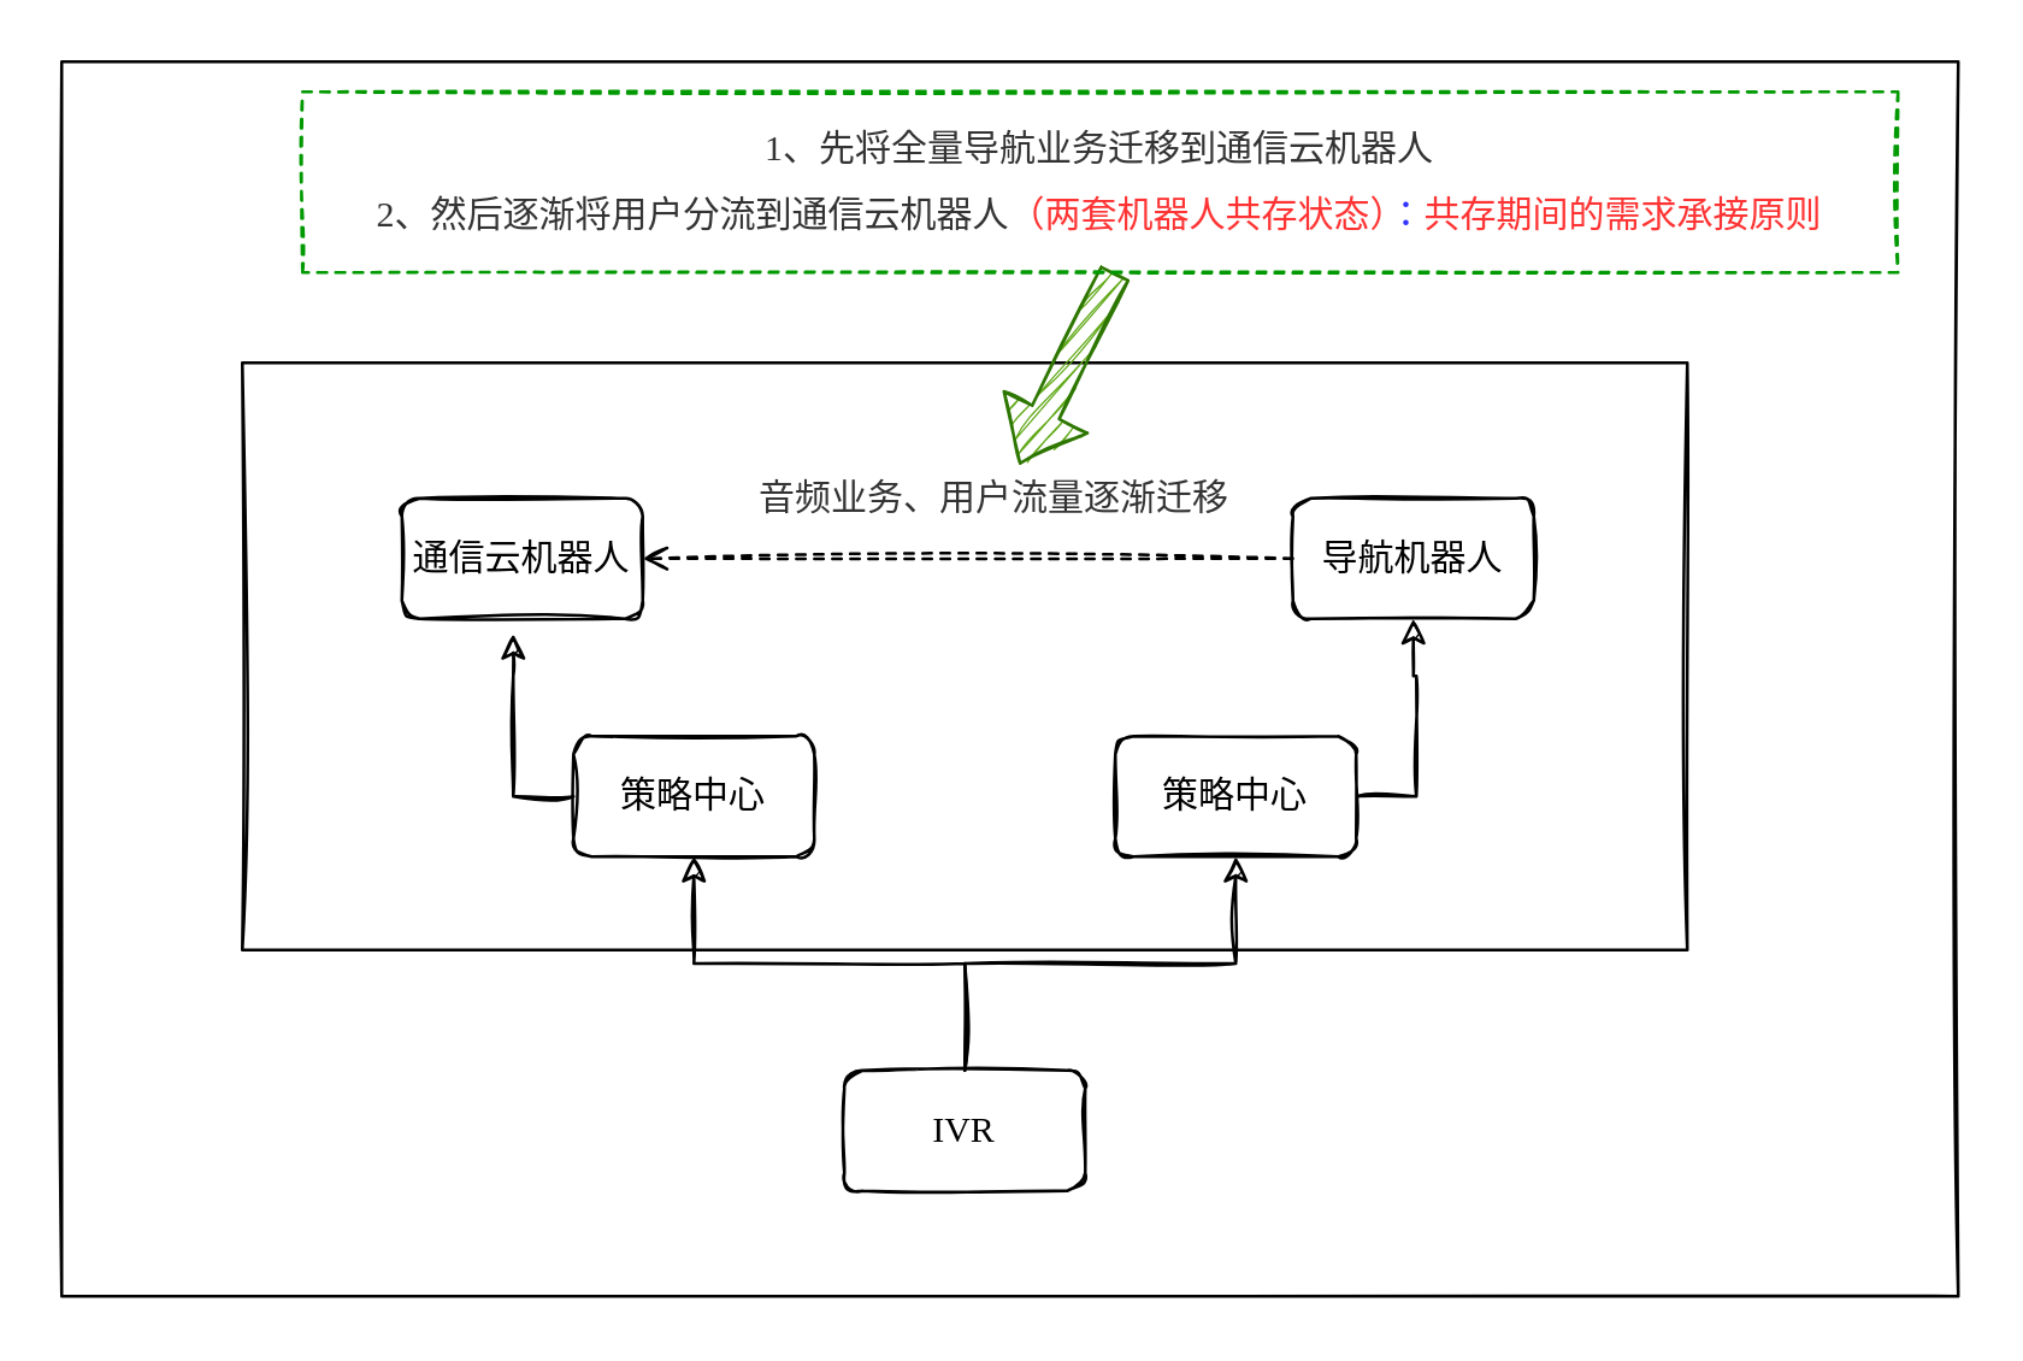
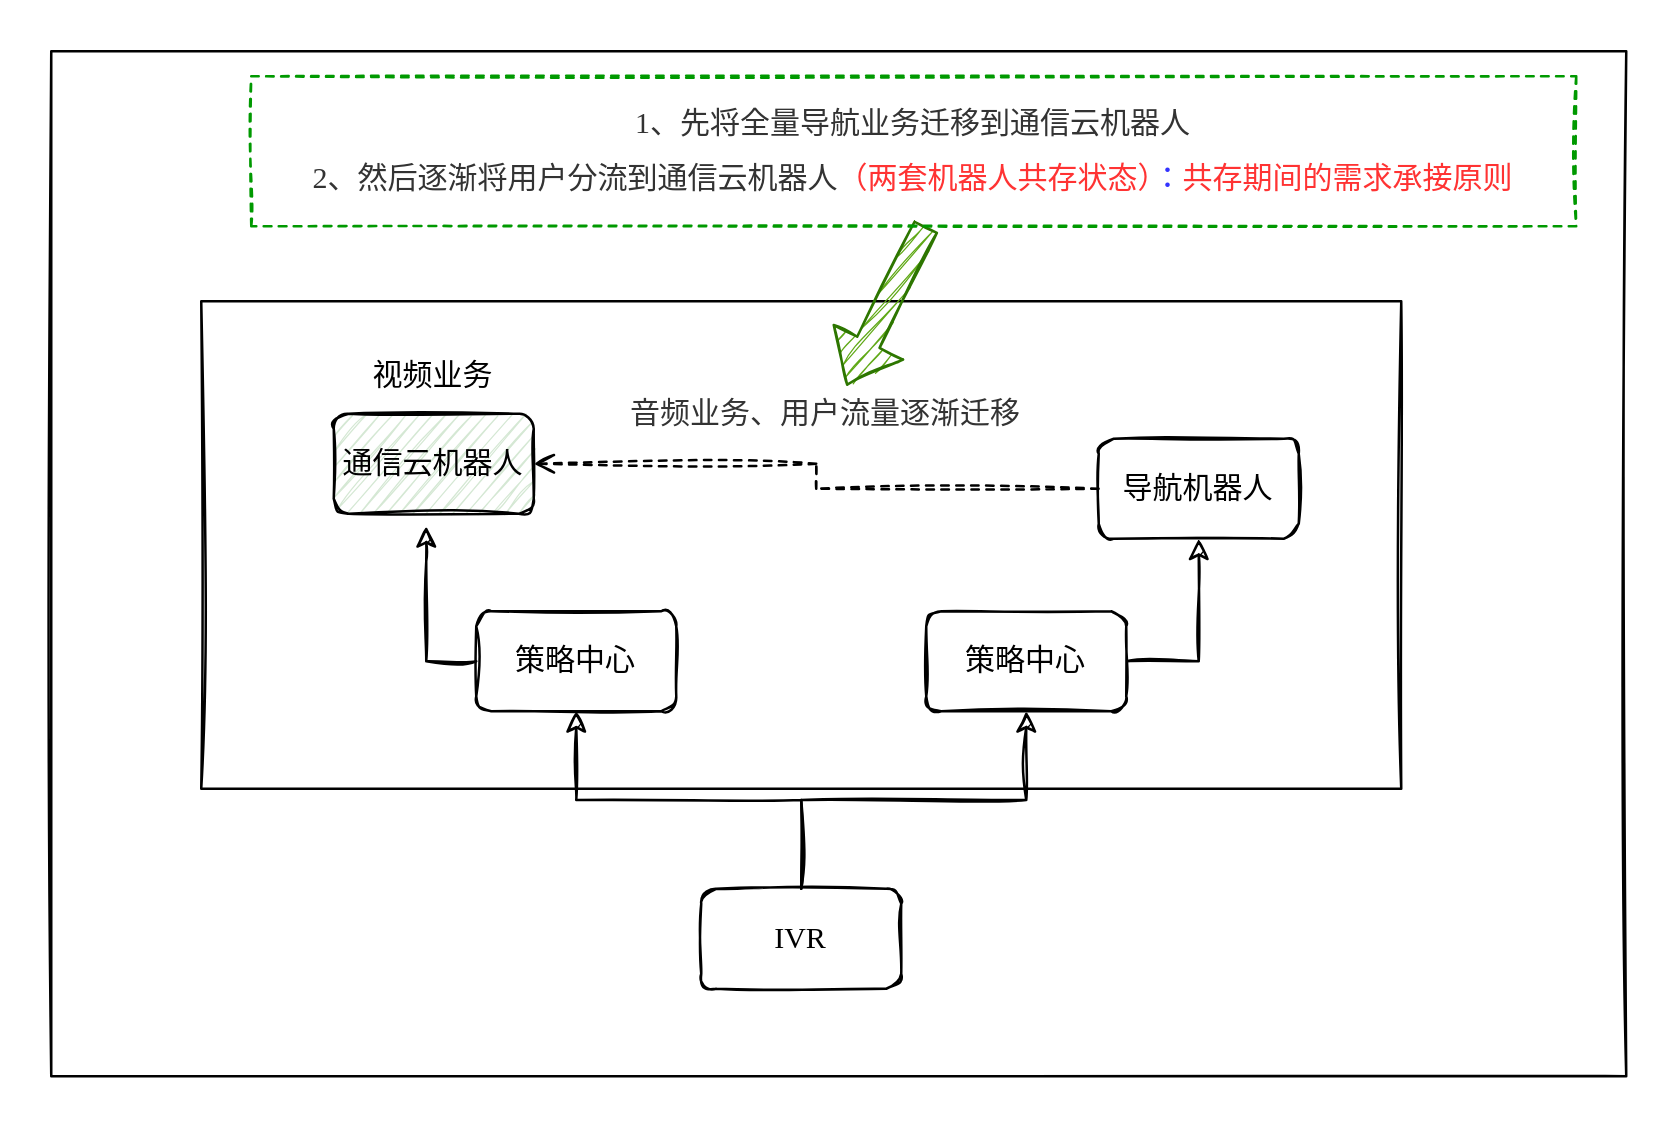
+ <mxCell id="15" value="视频业务" style="text;html=1;strokeColor=none;fillColor=none;align=center;verticalAlign=middle;whiteSpace=wrap;rounded=0;sketch=1;fontFamily=Comic Sans MS;" vertex="1" parent="1"><mxGeometry x="143" y="135" width="60" height="30" as="geometry" /></mxCell>
- <mxCell id="10" value="通信云机器人" style="rounded=1;whiteSpace=wrap;html=1;sketch=1;fontFamily=Comic Sans MS;" vertex="1" parent="1"><mxGeometry x="133" y="165" width="80" height="40" as="geometry" /></mxCell>
+ <mxCell id="10" value="通信云机器人" style="rounded=1;whiteSpace=wrap;html=1;sketch=1;fontFamily=Comic Sans MS;fillColor=#d5e8d4;" vertex="1" parent="1"><mxGeometry x="133" y="165" width="80" height="40" as="geometry" /></mxCell>
- <mxCell id="13" value="导航机器人" style="rounded=1;whiteSpace=wrap;html=1;sketch=1;fontFamily=Comic Sans MS;" vertex="1" parent="1"><mxGeometry x="429" y="165" width="80" height="40" as="geometry" /></mxCell>
+ <mxCell id="13" value="导航机器人" style="rounded=1;whiteSpace=wrap;html=1;sketch=1;fontFamily=Comic Sans MS;" vertex="1" parent="1"><mxGeometry x="439" y="175" width="80" height="40" as="geometry" /></mxCell>
